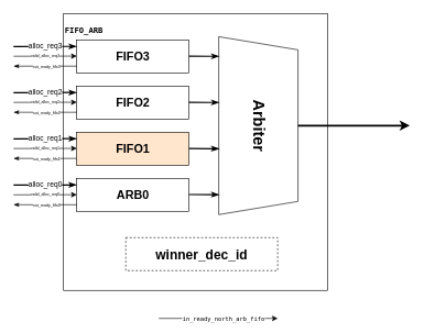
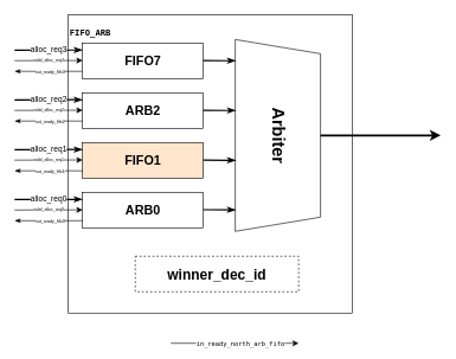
- <mxCell id="4" value="&lt;h2&gt;FIFO3&lt;/h2&gt;" style="rounded=0;whiteSpace=wrap;html=1;" vertex="1" parent="1"><mxGeometry x="115.72" width="170" height="50" as="geometry" y="60" /></mxCell>
+ <mxCell id="4" value="&lt;h2&gt;FIFO7&lt;/h2&gt;" style="rounded=0;whiteSpace=wrap;html=1;" vertex="1" parent="1"><mxGeometry x="115.72" width="170" height="50" as="geometry" y="60" /></mxCell>
- <mxCell id="5" value="&lt;h2&gt;FIFO2&lt;/h2&gt;" style="rounded=0;whiteSpace=wrap;html=1;" vertex="1" parent="1"><mxGeometry x="115.72" y="130" width="170" height="50" as="geometry" /></mxCell>
+ <mxCell id="5" value="&lt;h2&gt;ARB2&lt;/h2&gt;" style="rounded=0;whiteSpace=wrap;html=1;" vertex="1" parent="1"><mxGeometry x="115.72" y="130" width="170" height="50" as="geometry" /></mxCell>
